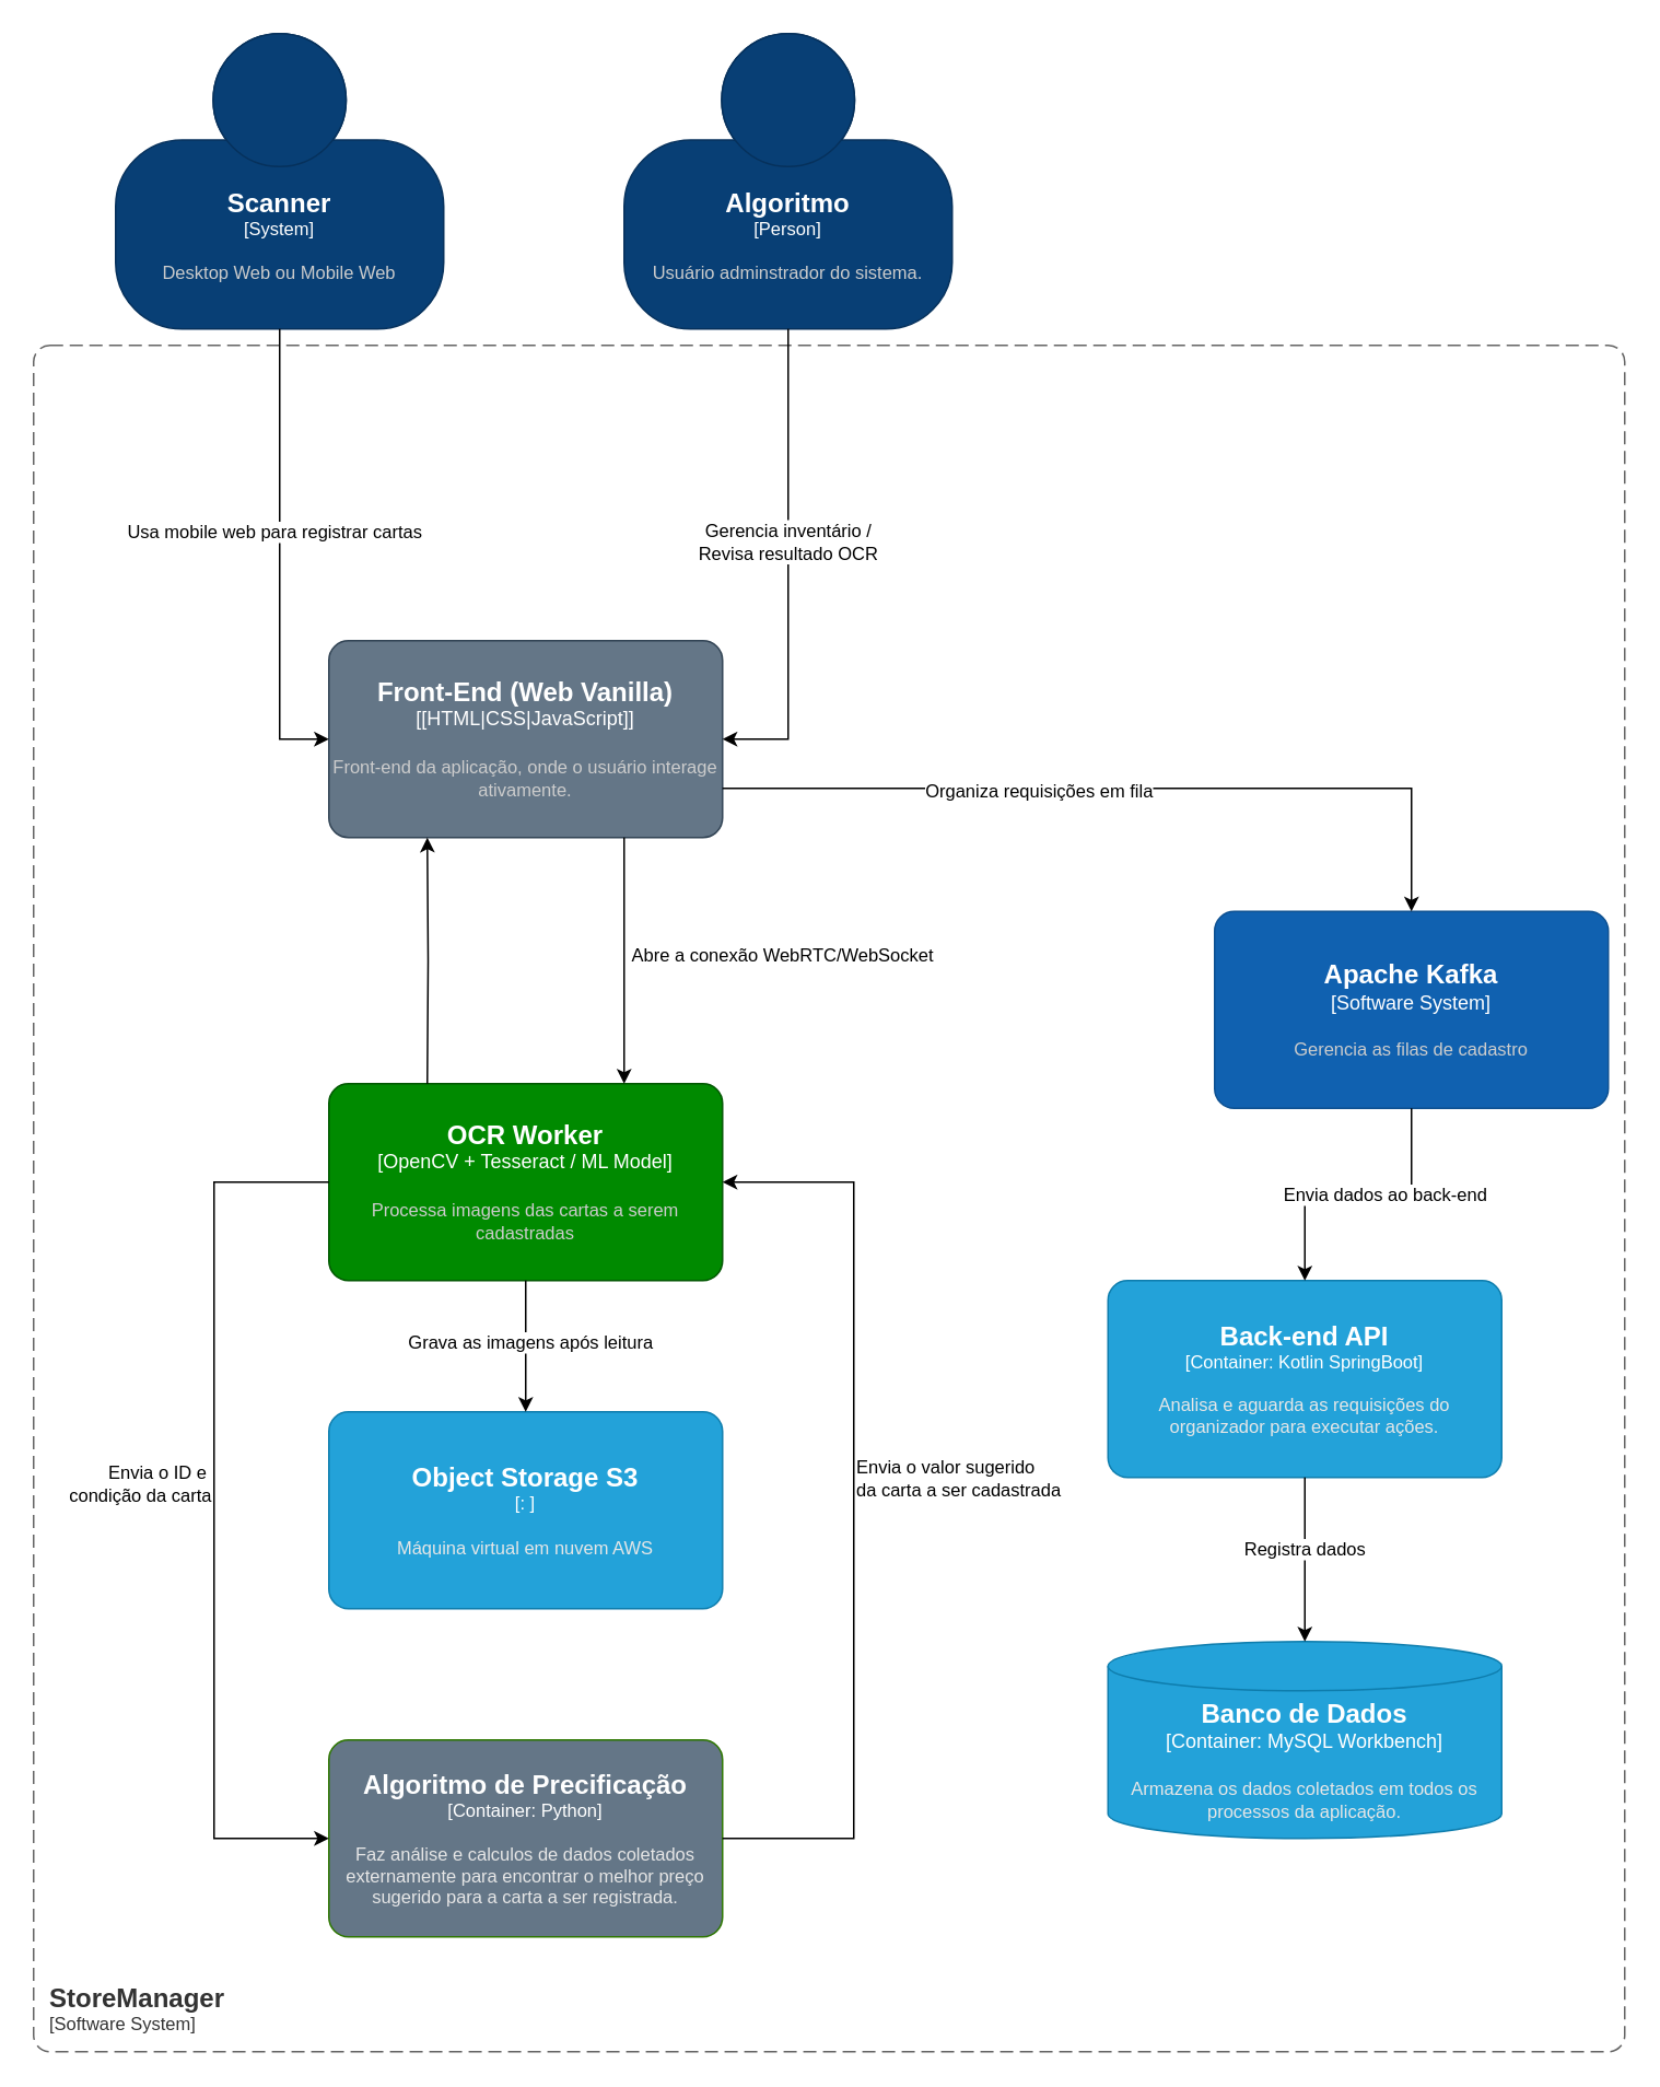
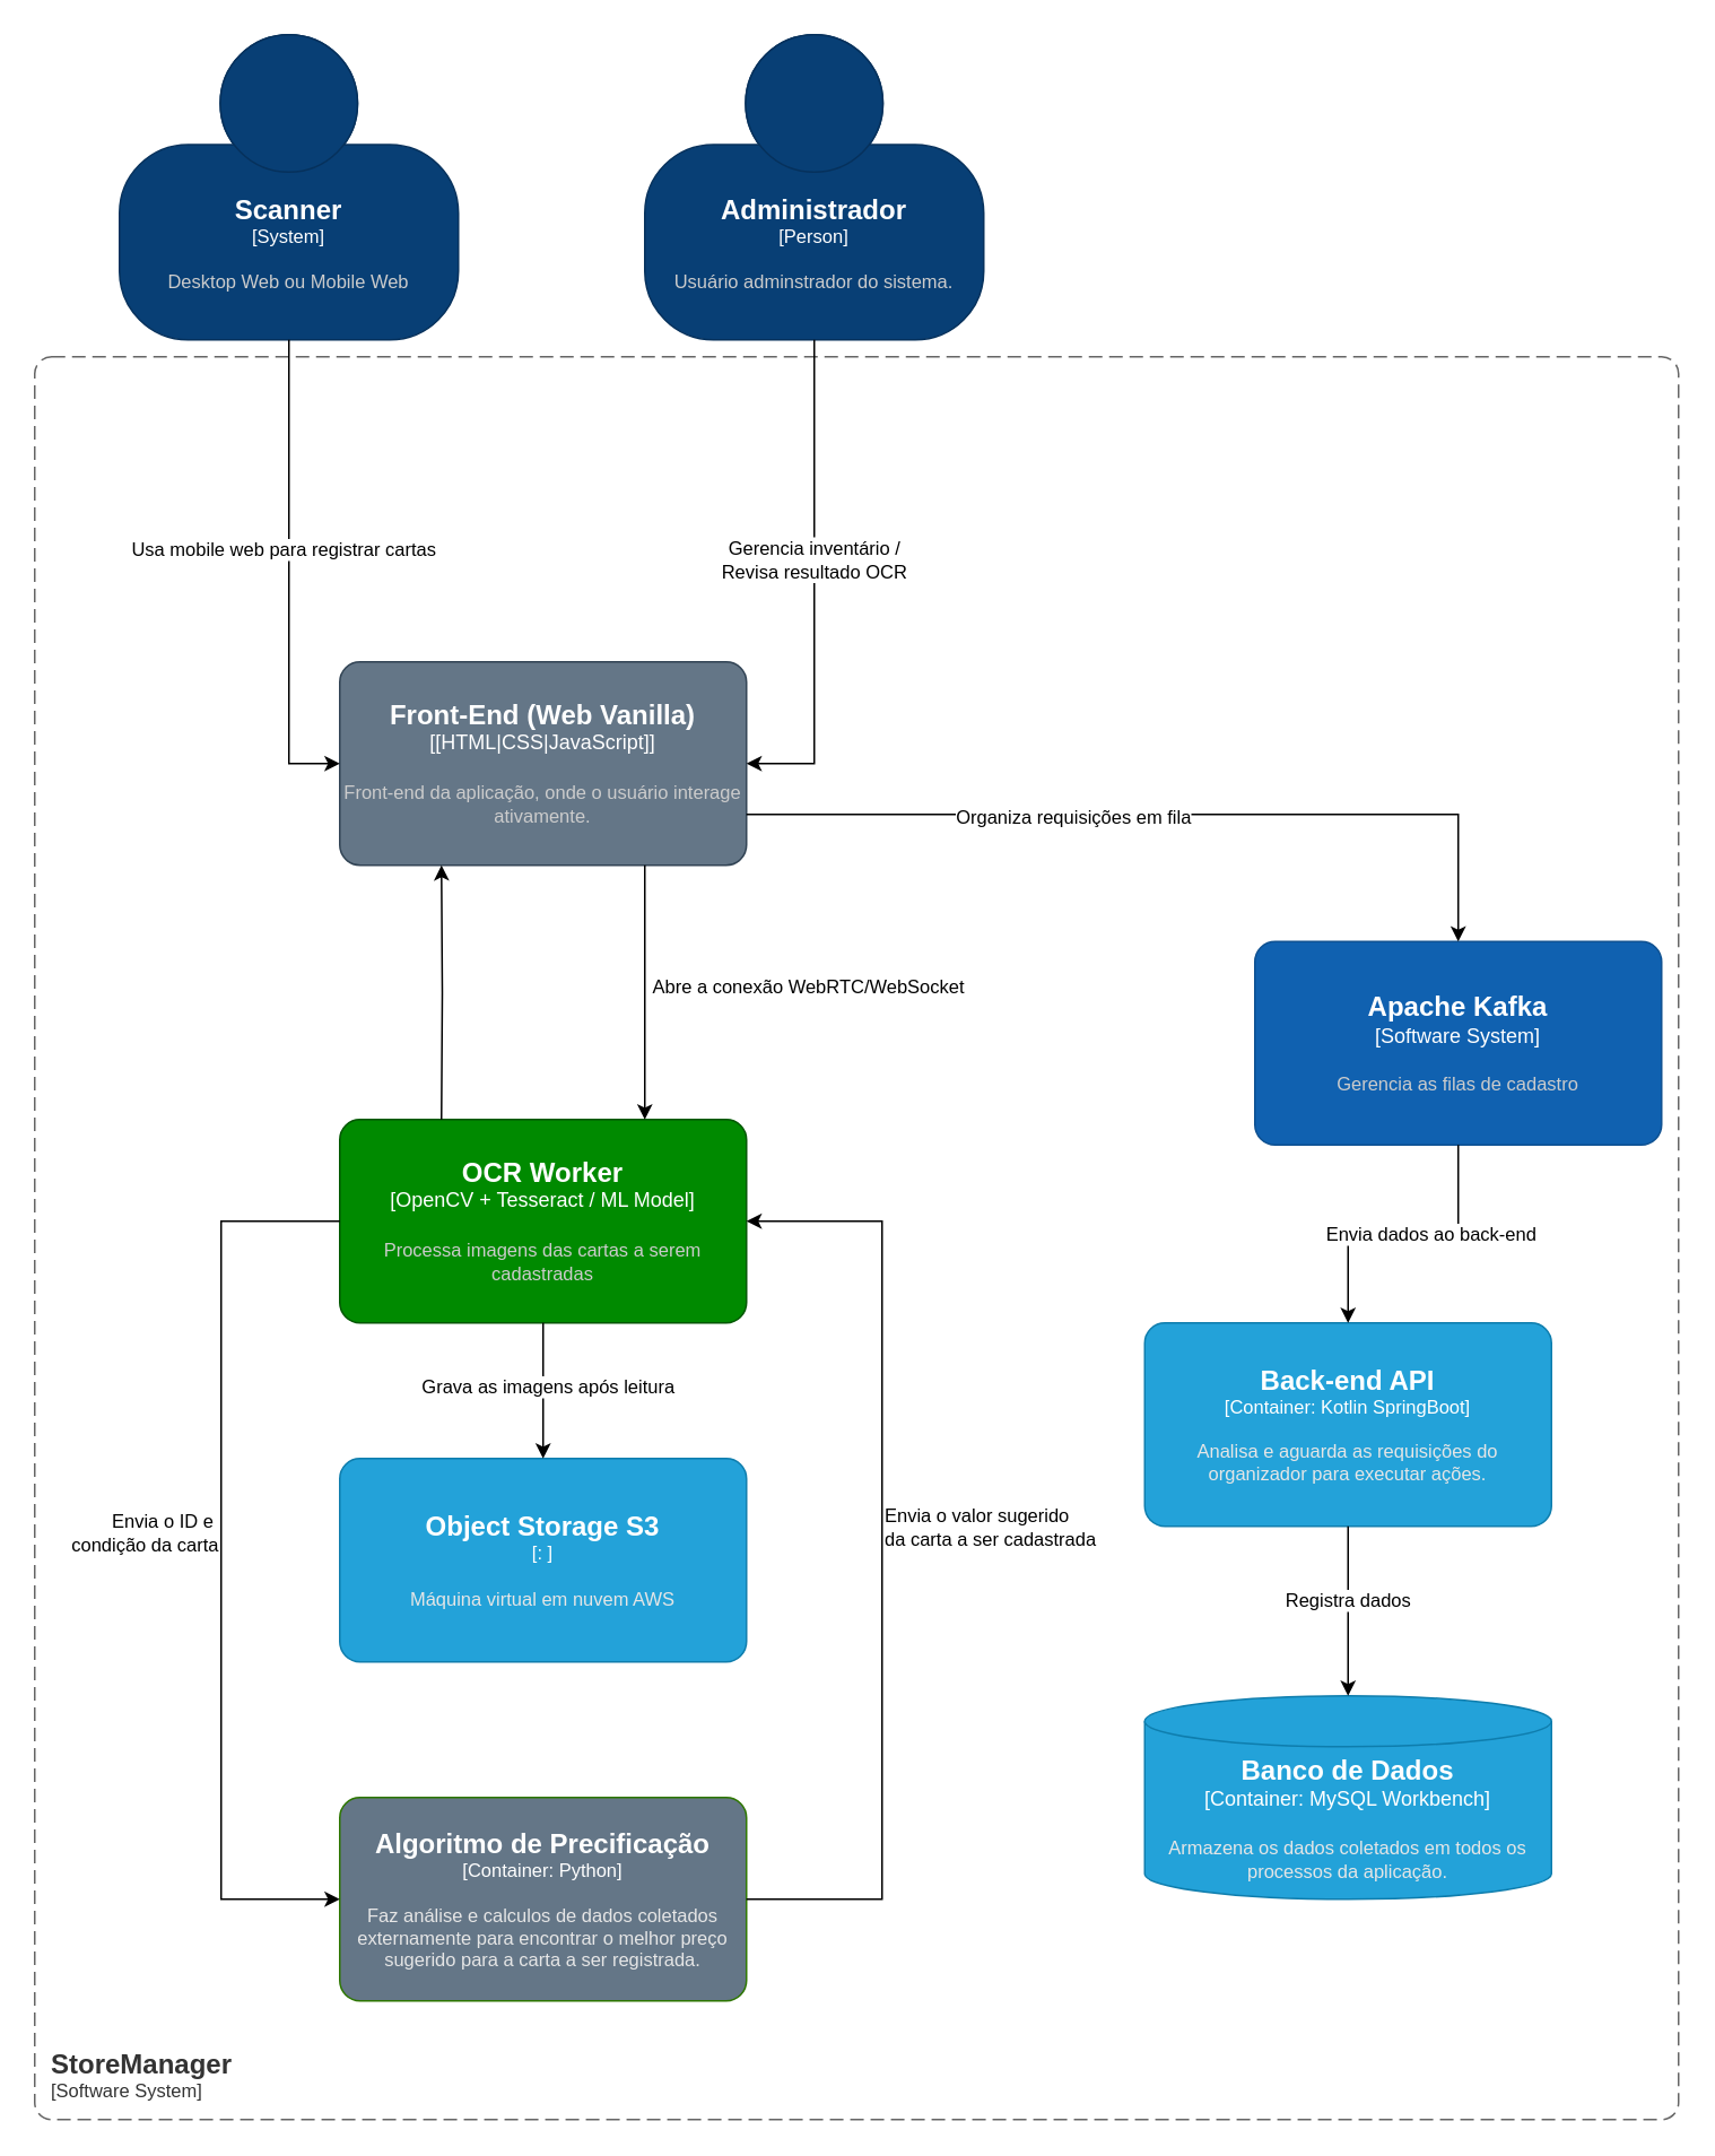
- <mxCell id="4" value="&lt;font style=&quot;font-size: 16px&quot;&gt;&lt;b&gt;Algoritmo&lt;/b&gt;&lt;/font&gt;&lt;div&gt;[Person]&lt;/div&gt;&lt;br&gt;&lt;div&gt;&lt;font style=&quot;font-size: 11px&quot;&gt;&lt;font color=&quot;#cccccc&quot;&gt;Usuário adminstrador do sistema.&lt;/font&gt;&lt;/div&gt;" style="html=1;fontSize=11;dashed=0;whiteSpace=wrap;fillColor=#083F75;strokeColor=#06315C;fontColor=#ffffff;shape=mxgraph.c4.person2;align=center;metaEdit=1;points=[[0.5,0,0],[1,0.5,0],[1,0.75,0],[0.75,1,0],[0.5,1,0],[0.25,1,0],[0,0.75,0],[0,0.5,0]];resizable=0;" vertex="1" parent="1"><mxGeometry x="380" y="20" width="200" height="180" as="geometry" /></mxCell>
+ <mxCell id="4" value="&lt;font style=&quot;font-size: 16px&quot;&gt;&lt;b&gt;Administrador&lt;/b&gt;&lt;/font&gt;&lt;div&gt;[Person]&lt;/div&gt;&lt;br&gt;&lt;div&gt;&lt;font style=&quot;font-size: 11px&quot;&gt;&lt;font color=&quot;#cccccc&quot;&gt;Usuário adminstrador do sistema.&lt;/font&gt;&lt;/div&gt;" style="html=1;fontSize=11;dashed=0;whiteSpace=wrap;fillColor=#083F75;strokeColor=#06315C;fontColor=#ffffff;shape=mxgraph.c4.person2;align=center;metaEdit=1;points=[[0.5,0,0],[1,0.5,0],[1,0.75,0],[0.75,1,0],[0.5,1,0],[0.25,1,0],[0,0.75,0],[0,0.5,0]];resizable=0;" vertex="1" parent="1"><mxGeometry x="380" y="20" width="200" height="180" as="geometry" /></mxCell>
